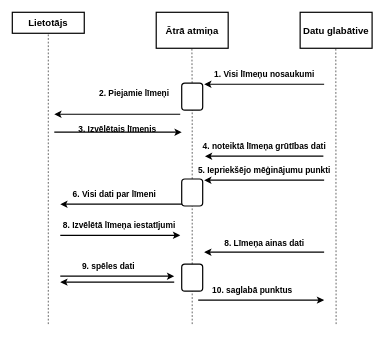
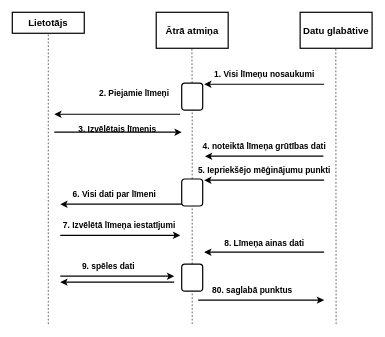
- <mxCell id="19" value="&lt;font style=&quot;font-size: 14px;&quot;&gt;&lt;b&gt;8. Izvēlētā līmeņa iestatījumi&lt;/b&gt;&lt;/font&gt;" style="text;html=1;align=center;verticalAlign=middle;resizable=0;points=[];autosize=1;strokeColor=none;fillColor=none;fontFamily=Helvetica;fontSize=12;fontColor=default;labelBackgroundColor=default;" vertex="1" parent="1"><mxGeometry x="92.5" y="360" width="210" height="30" as="geometry" /></mxCell>
+ <mxCell id="19" value="&lt;font style=&quot;font-size: 14px;&quot;&gt;&lt;b&gt;7. Izvēlētā līmeņa iestatījumi&lt;/b&gt;&lt;/font&gt;" style="text;html=1;align=center;verticalAlign=middle;resizable=0;points=[];autosize=1;strokeColor=none;fillColor=none;fontFamily=Helvetica;fontSize=12;fontColor=default;labelBackgroundColor=default;" vertex="1" parent="1"><mxGeometry x="92.5" y="360" width="210" height="30" as="geometry" /></mxCell>
- <mxCell id="34" value="&lt;b&gt;&lt;font style=&quot;font-size: 14px;&quot;&gt;10. saglabā punktus&lt;/font&gt;&lt;/b&gt;" style="text;html=1;align=center;verticalAlign=middle;resizable=0;points=[];autosize=1;strokeColor=none;fillColor=none;fontFamily=Helvetica;fontSize=12;fontColor=default;labelBackgroundColor=default;" vertex="1" parent="1"><mxGeometry x="340" y="468" width="160" height="30" as="geometry" /></mxCell>
+ <mxCell id="34" value="&lt;b&gt;&lt;font style=&quot;font-size: 14px;&quot;&gt;80. saglabā punktus&lt;/font&gt;&lt;/b&gt;" style="text;html=1;align=center;verticalAlign=middle;resizable=0;points=[];autosize=1;strokeColor=none;fillColor=none;fontFamily=Helvetica;fontSize=12;fontColor=default;labelBackgroundColor=default;" vertex="1" parent="1"><mxGeometry x="340" y="468" width="160" height="30" as="geometry" /></mxCell>
